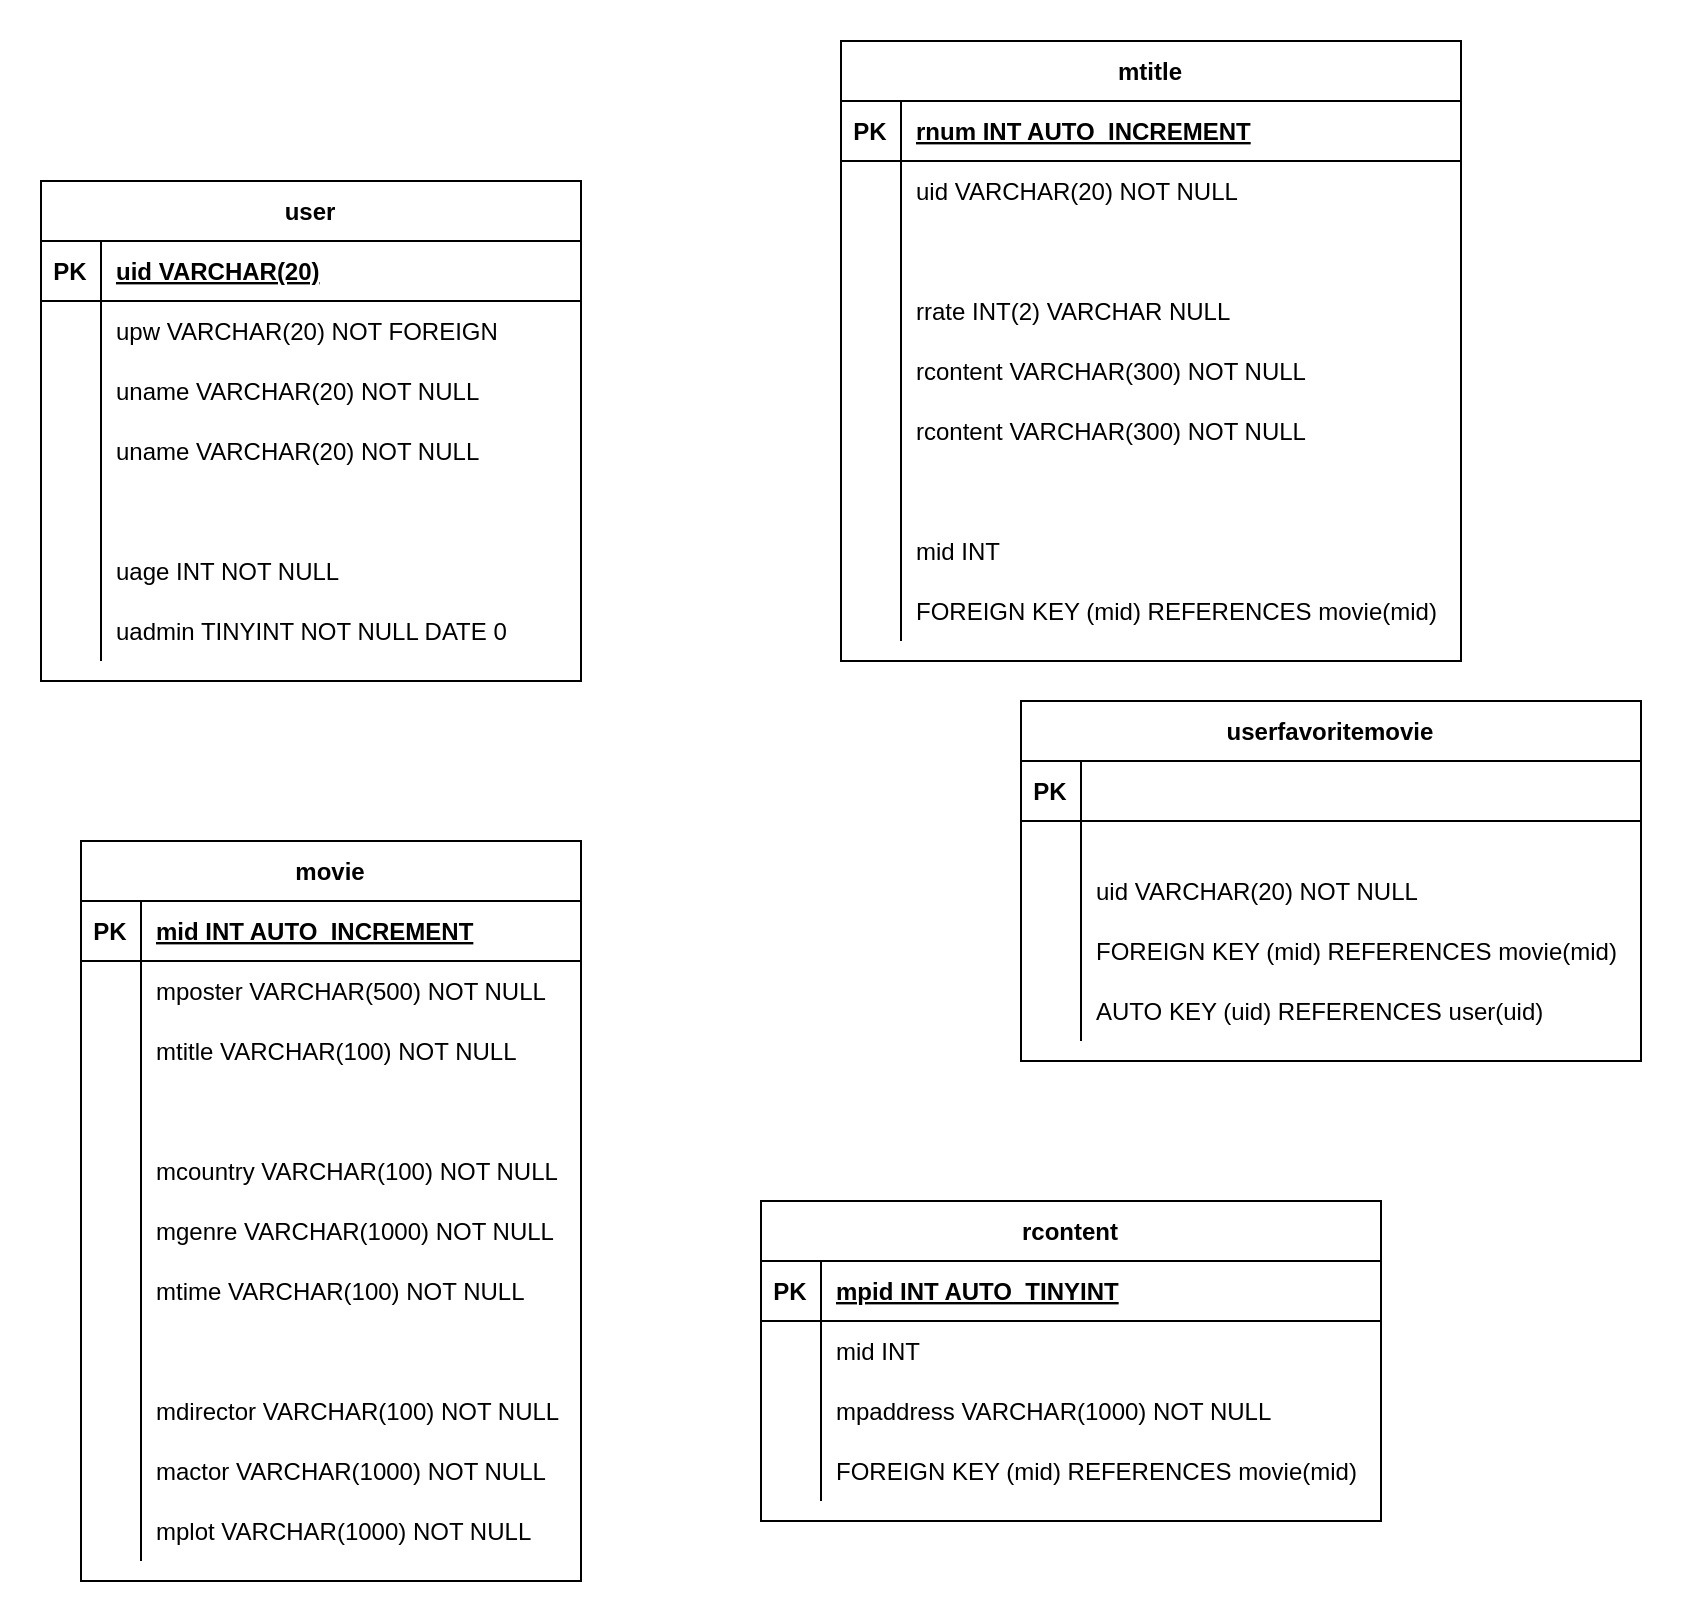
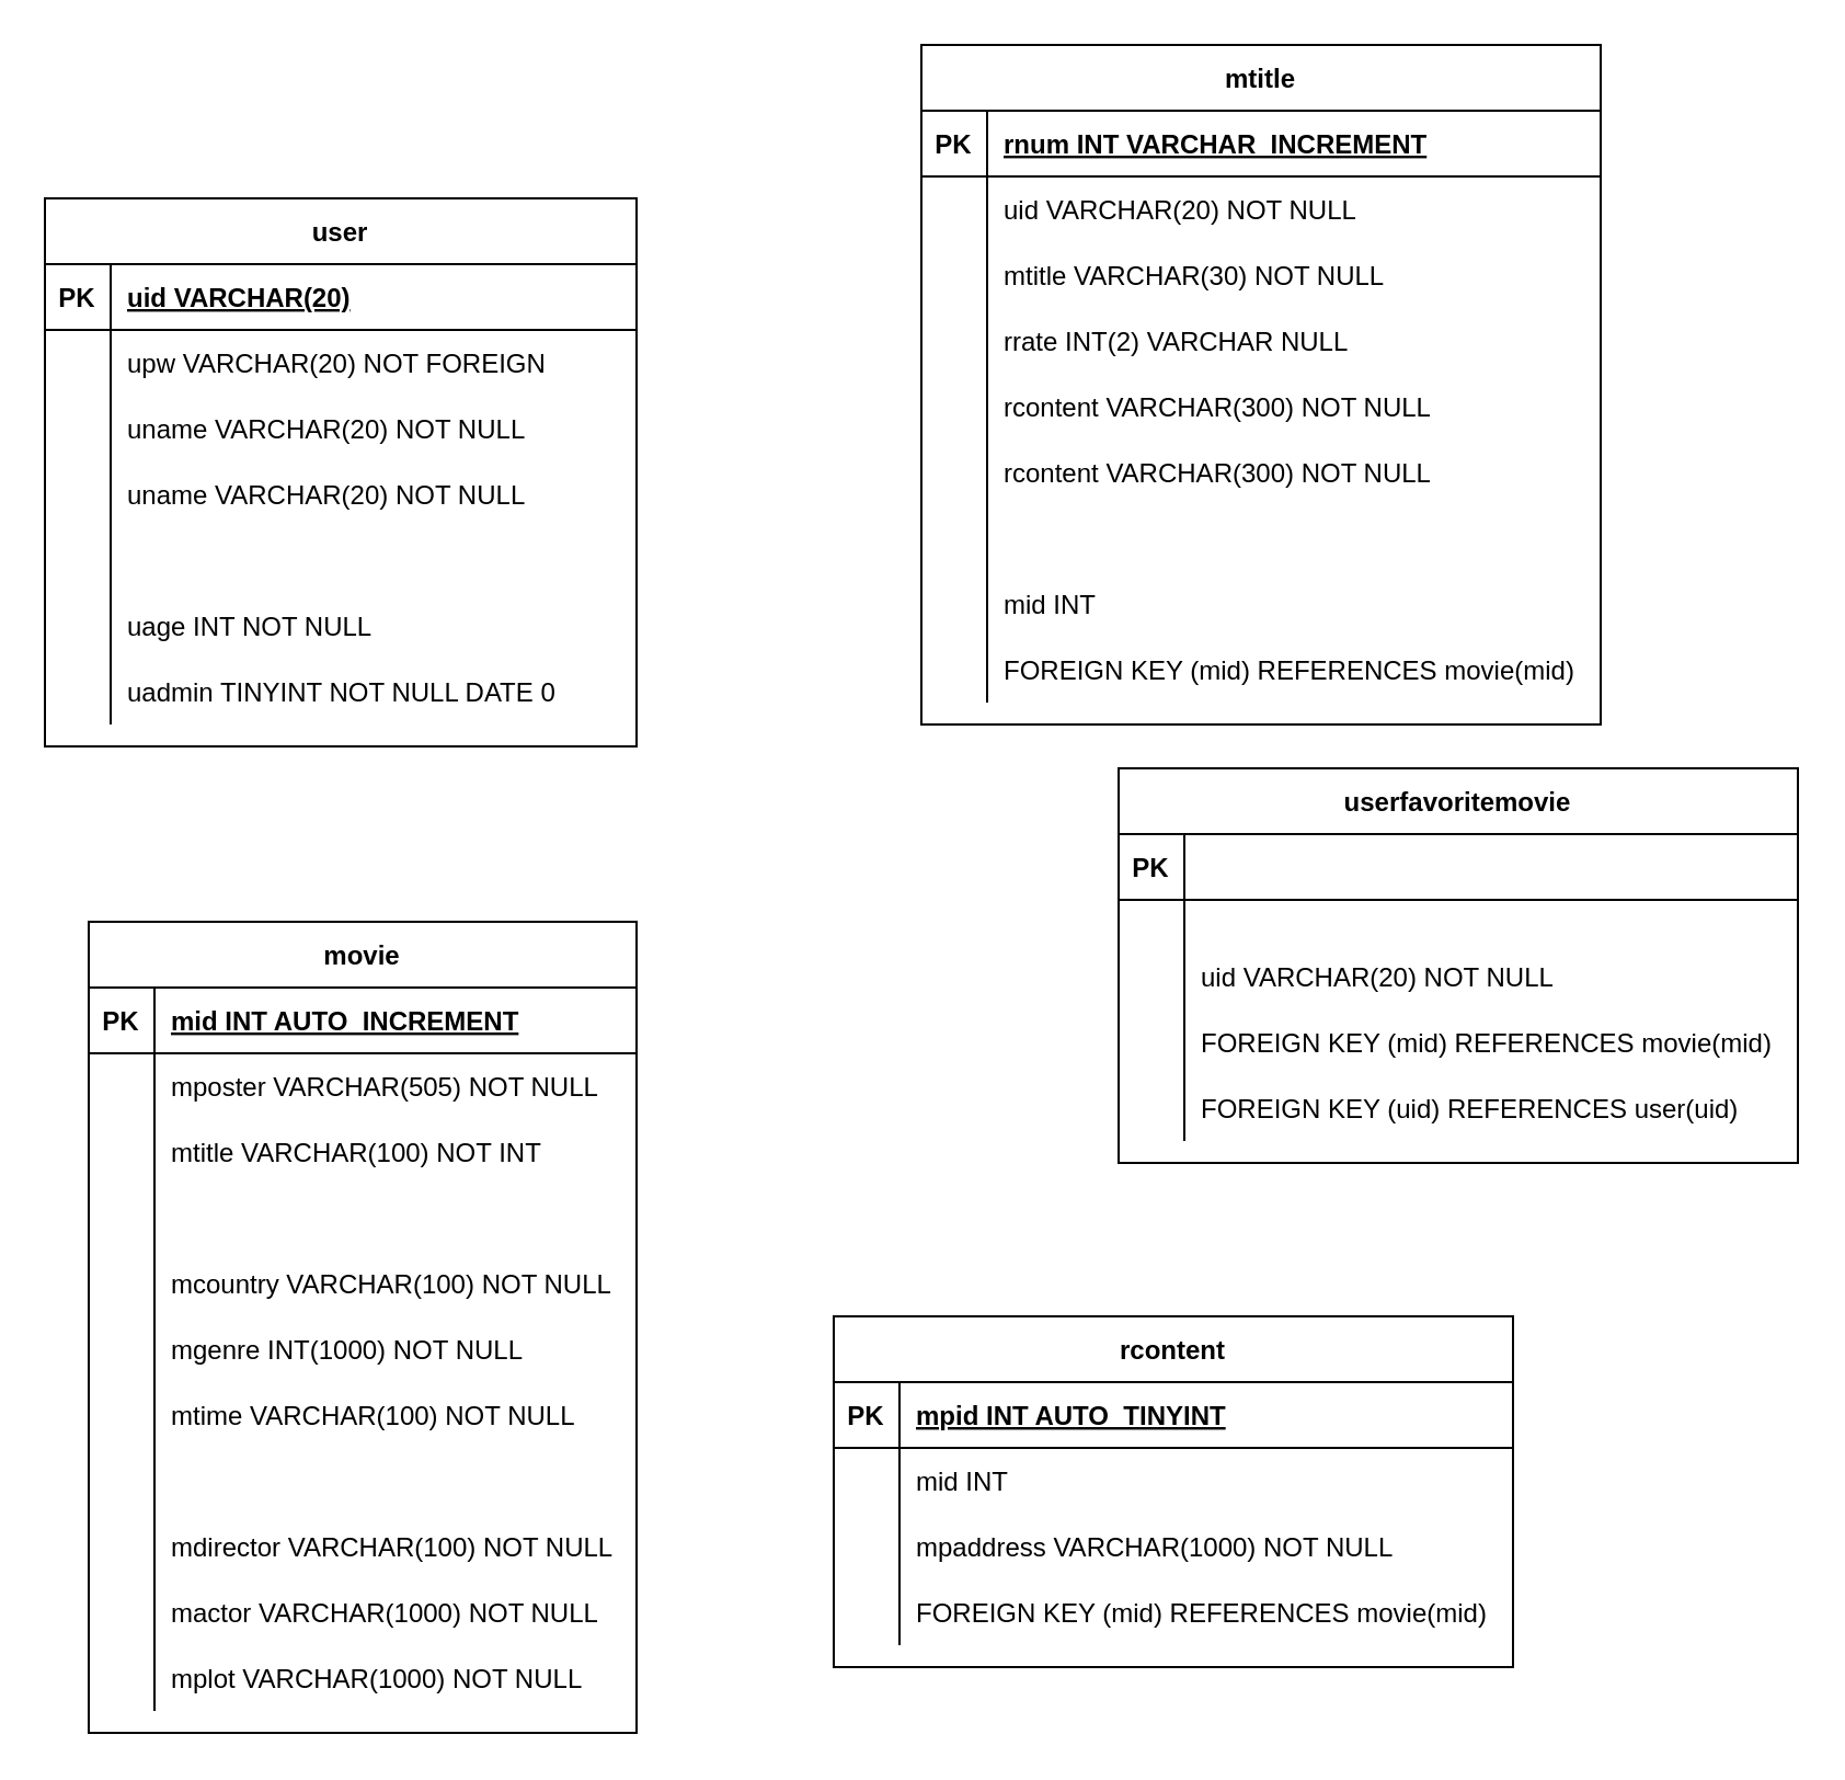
- <mxCell id="58" value="rnum INT  AUTO_INCREMENT" style="shape=partialRectangle;overflow=hidden;connectable=0;fillColor=none;top=0;left=0;bottom=0;right=0;align=left;spacingLeft=6;fontStyle=5;" vertex="1" parent="56"><mxGeometry x="30" width="280" height="30" as="geometry" /></mxCell>
+ <mxCell id="58" value="rnum INT  VARCHAR_INCREMENT" style="shape=partialRectangle;overflow=hidden;connectable=0;fillColor=none;top=0;left=0;bottom=0;right=0;align=left;spacingLeft=6;fontStyle=5;" vertex="1" parent="56"><mxGeometry x="30" width="280" height="30" as="geometry" /></mxCell>
+ <mxCell id="64" value="mtitle VARCHAR(30) NOT NULL" style="shape=partialRectangle;overflow=hidden;connectable=0;fillColor=none;top=0;left=0;bottom=0;right=0;align=left;spacingLeft=6;" vertex="1" parent="62"><mxGeometry x="30" width="280" height="30" as="geometry" /></mxCell>
- <mxCell id="29" value="mposter VARCHAR(500) NOT NULL" style="shape=partialRectangle;overflow=hidden;connectable=0;fillColor=none;top=0;left=0;bottom=0;right=0;align=left;spacingLeft=6;" vertex="1" parent="27"><mxGeometry x="30" width="220" height="30" as="geometry" /></mxCell>
+ <mxCell id="29" value="mposter VARCHAR(505) NOT NULL" style="shape=partialRectangle;overflow=hidden;connectable=0;fillColor=none;top=0;left=0;bottom=0;right=0;align=left;spacingLeft=6;" vertex="1" parent="27"><mxGeometry x="30" width="220" height="30" as="geometry" /></mxCell>
- <mxCell id="108" value="AUTO KEY (uid) REFERENCES user(uid)" style="shape=partialRectangle;overflow=hidden;connectable=0;fillColor=none;top=0;left=0;bottom=0;right=0;align=left;spacingLeft=6;" vertex="1" parent="106"><mxGeometry x="30" width="280" height="30" as="geometry" /></mxCell>
+ <mxCell id="108" value="FOREIGN KEY (uid) REFERENCES user(uid)" style="shape=partialRectangle;overflow=hidden;connectable=0;fillColor=none;top=0;left=0;bottom=0;right=0;align=left;spacingLeft=6;" vertex="1" parent="106"><mxGeometry x="30" width="280" height="30" as="geometry" /></mxCell>
- <mxCell id="32" value="mtitle VARCHAR(100) NOT NULL" style="shape=partialRectangle;overflow=hidden;connectable=0;fillColor=none;top=0;left=0;bottom=0;right=0;align=left;spacingLeft=6;" vertex="1" parent="30"><mxGeometry x="30" width="220" height="30" as="geometry" /></mxCell>
+ <mxCell id="32" value="mtitle VARCHAR(100) NOT INT" style="shape=partialRectangle;overflow=hidden;connectable=0;fillColor=none;top=0;left=0;bottom=0;right=0;align=left;spacingLeft=6;" vertex="1" parent="30"><mxGeometry x="30" width="220" height="30" as="geometry" /></mxCell>
- <mxCell id="40" value="mgenre VARCHAR(1000) NOT NULL" style="shape=partialRectangle;overflow=hidden;connectable=0;fillColor=none;top=0;left=0;bottom=0;right=0;align=left;spacingLeft=6;" vertex="1" parent="38"><mxGeometry x="30" width="220" height="30" as="geometry" /></mxCell>
+ <mxCell id="40" value="mgenre INT(1000) NOT NULL" style="shape=partialRectangle;overflow=hidden;connectable=0;fillColor=none;top=0;left=0;bottom=0;right=0;align=left;spacingLeft=6;" vertex="1" parent="38"><mxGeometry x="30" width="220" height="30" as="geometry" /></mxCell>
